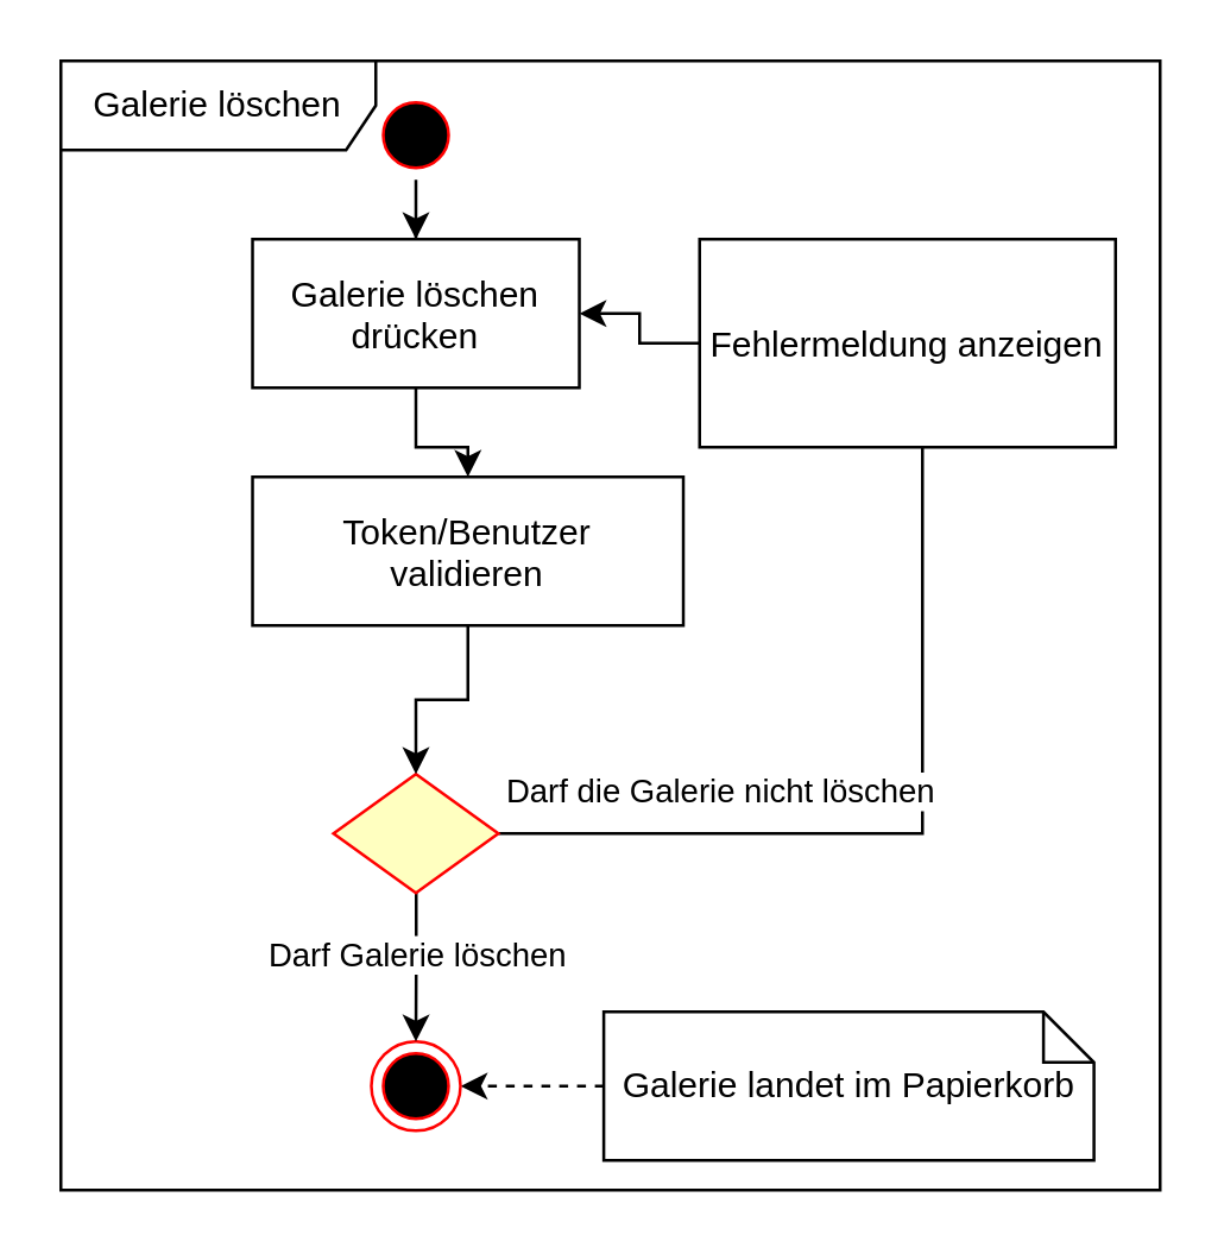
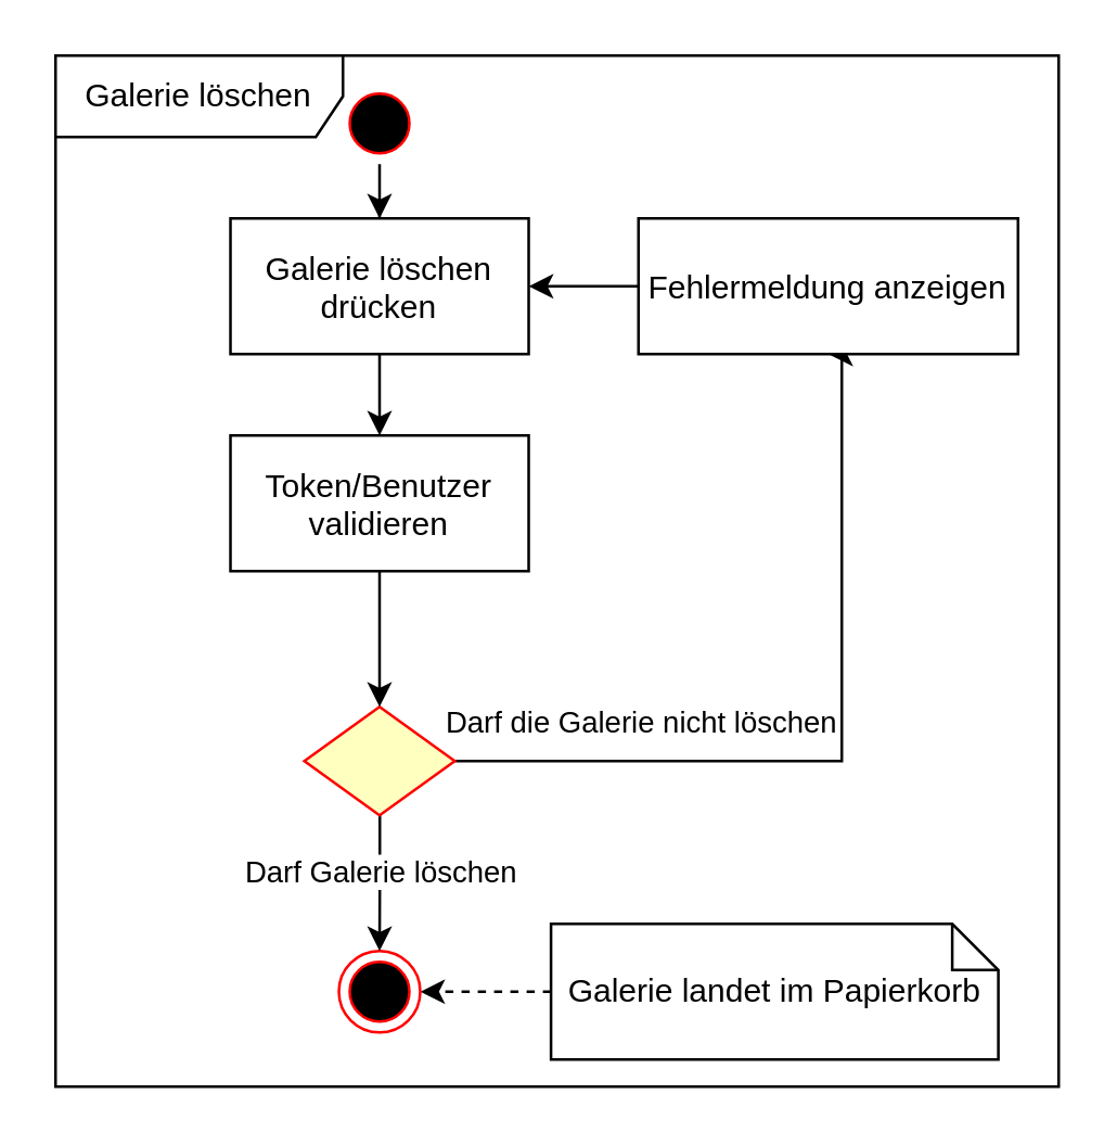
- <mxCell id="16" value="Fehlermeldung anzeigen" style="" vertex="1" parent="1"><mxGeometry x="235" y="80" width="140" height="70" as="geometry" /></mxCell>
+ <mxCell id="16" value="Fehlermeldung anzeigen" style="" vertex="1" parent="1"><mxGeometry x="235" y="80" width="140" height="50" as="geometry" /></mxCell>
- <mxCell id="18" value="Token/Benutzer &#10;validieren" style="" vertex="1" parent="1"><mxGeometry x="84.51" y="160" width="145" height="50" as="geometry" /></mxCell>
+ <mxCell id="18" value="Token/Benutzer &#10;validieren" style="" vertex="1" parent="1"><mxGeometry x="84.51" y="160" width="110" height="50" as="geometry" /></mxCell>
